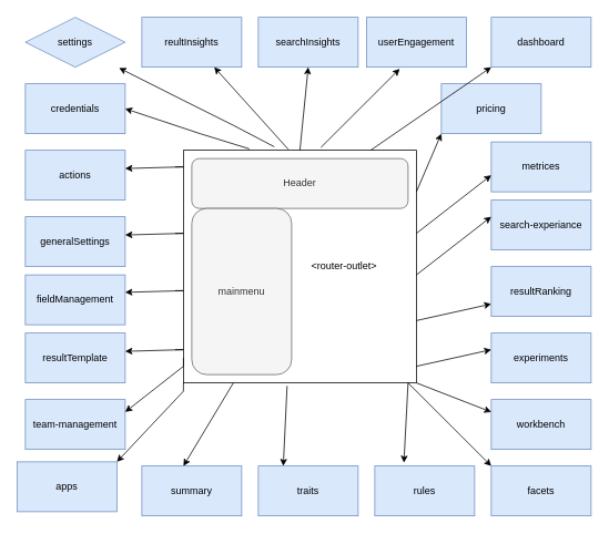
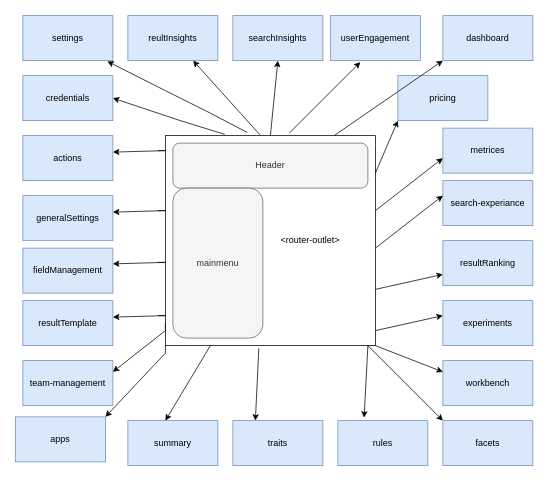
- <mxCell id="16" value="settings" style="rhombus;whiteSpace=wrap;html=1;fillColor=#dae8fc;strokeColor=#6c8ebf;" parent="1" vertex="1"><mxGeometry x="30" y="20" width="120" height="60" as="geometry" /></mxCell>
+ <mxCell id="16" value="settings" style="whiteSpace=wrap;html=1;fillColor=#dae8fc;strokeColor=#6c8ebf;" parent="1" vertex="1"><mxGeometry x="30" y="20" width="120" height="60" as="geometry" /></mxCell>
